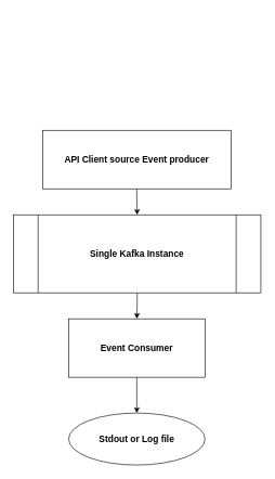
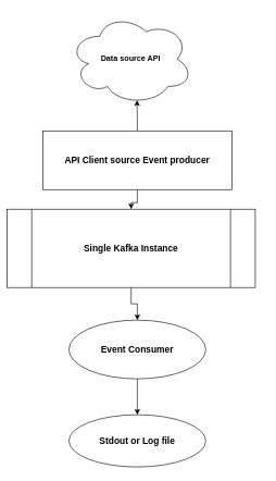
+ <mxCell id="4" value="&lt;b&gt;Data source API&lt;br&gt;&lt;/b&gt;" style="ellipse;shape=cloud;whiteSpace=wrap;html=1;" vertex="1" parent="1"><mxGeometry x="105" y="20" width="190" height="140" as="geometry" /></mxCell>
+ <mxCell id="5" style="edgeStyle=orthogonalEdgeStyle;rounded=0;orthogonalLoop=1;jettySize=auto;html=1;exitX=0.5;exitY=0;exitDx=0;exitDy=0;entryX=0.55;entryY=0.95;entryDx=0;entryDy=0;entryPerimeter=0;" edge="1" parent="1" source="7" target="4"><mxGeometry relative="1" as="geometry" /></mxCell>
- <mxCell id="3" value="&lt;b&gt;&lt;font style=&quot;font-size: 14px;&quot;&gt;Single &lt;/font&gt;&lt;font style=&quot;font-size: 14px;&quot;&gt;Kafka Instance&lt;/font&gt;&lt;/b&gt;" style="shape=process;whiteSpace=wrap;html=1;backgroundOutline=1;" vertex="1" parent="1"><mxGeometry x="20" y="330" width="381" height="120" as="geometry" /></mxCell>
+ <mxCell id="3" value="&lt;b&gt;&lt;font style=&quot;font-size: 14px;&quot;&gt;Single &lt;/font&gt;&lt;font style=&quot;font-size: 14px;&quot;&gt;Kafka Instance&lt;/font&gt;&lt;/b&gt;" style="shape=process;whiteSpace=wrap;html=1;backgroundOutline=1;" vertex="1" parent="1"><mxGeometry x="10" y="320" width="381" height="120" as="geometry" /></mxCell>
- <mxCell id="9" value="&lt;b&gt;&lt;font style=&quot;font-size: 14px;&quot;&gt;Event Consumer&lt;/font&gt;&lt;/b&gt;" style="rounded=0;whiteSpace=wrap;html=1;" vertex="1" parent="1"><mxGeometry x="105" y="490" width="210" height="90" as="geometry" /></mxCell>
+ <mxCell id="9" value="&lt;b&gt;&lt;font style=&quot;font-size: 14px;&quot;&gt;Event Consumer&lt;/font&gt;&lt;/b&gt;" style="ellipse;whiteSpace=wrap;html=1;" vertex="1" parent="1"><mxGeometry x="105" y="490" width="210" height="90" as="geometry" /></mxCell>
